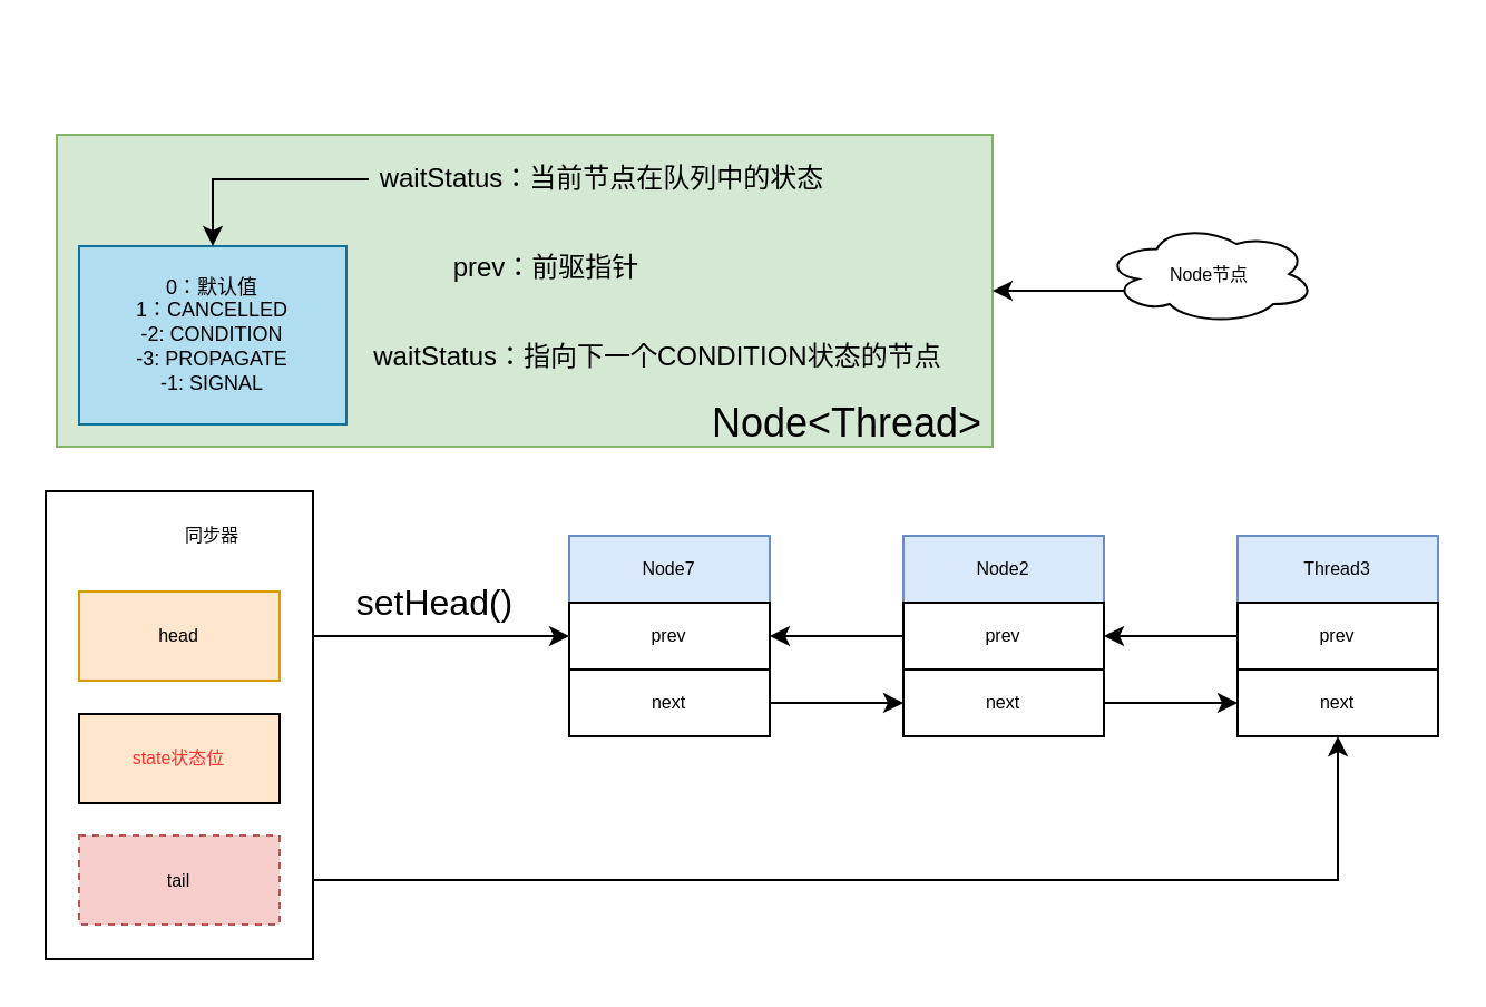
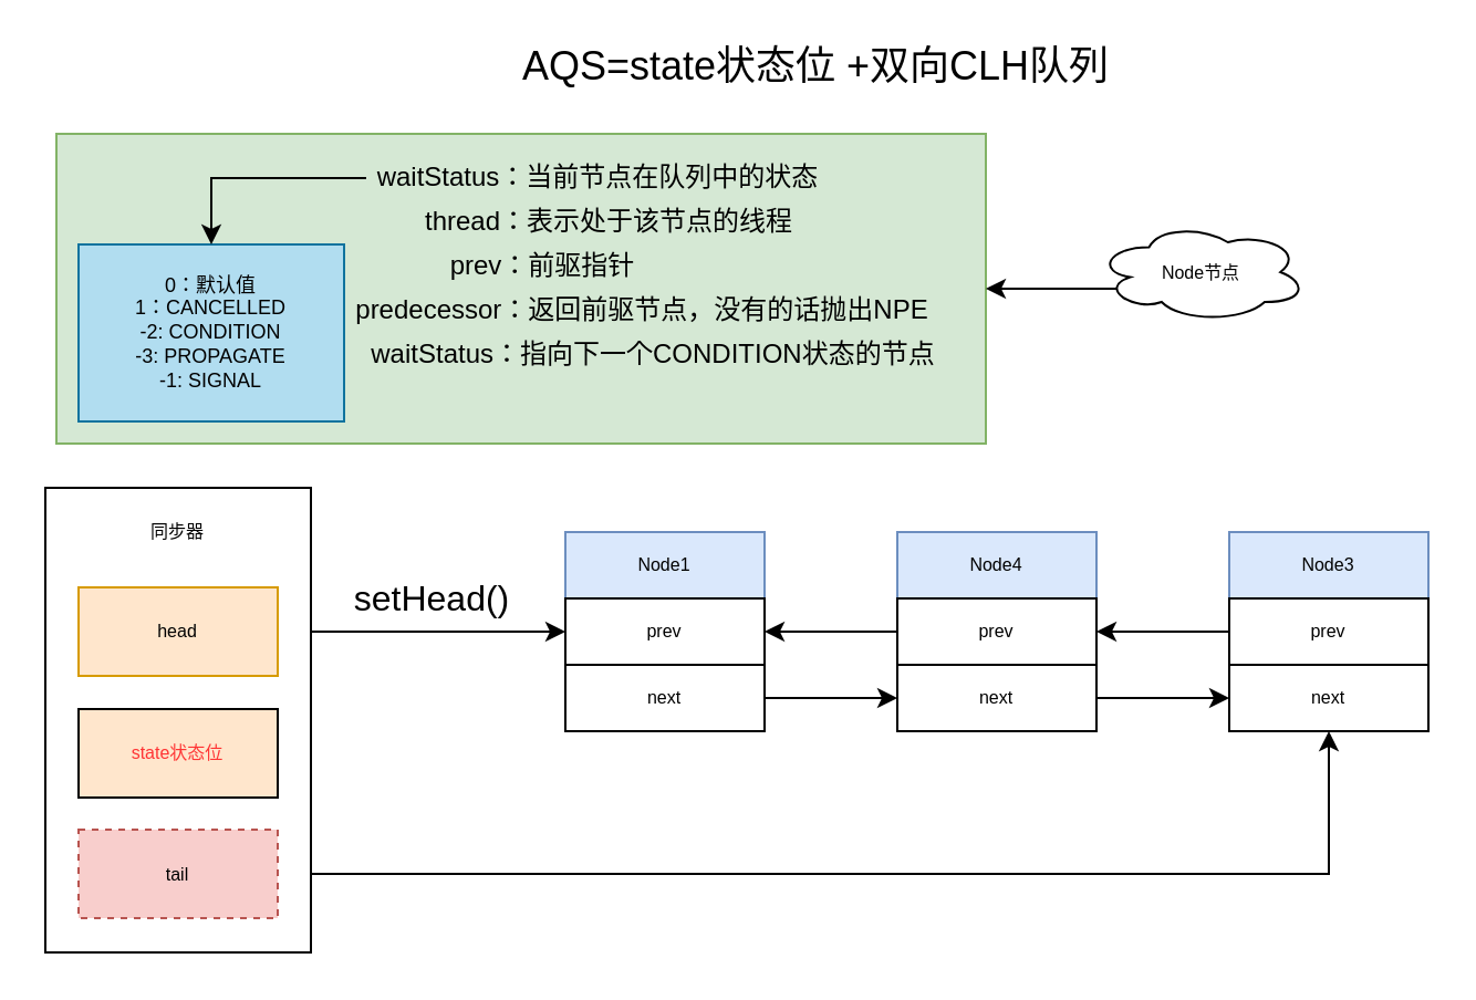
+ <mxCell id="27" value="&lt;font style=&quot;font-size: 18px&quot;&gt;AQS=state状态位 +双向CLH队列&lt;/font&gt;" style="text;html=1;strokeColor=none;fillColor=none;align=center;verticalAlign=middle;whiteSpace=wrap;rounded=0;" vertex="1" parent="1"><mxGeometry x="226" y="20" width="285" height="20" as="geometry" /></mxCell>
+ <mxCell id="32" value="thread：表示处于该节点的线程" style="text;html=1;strokeColor=none;fillColor=none;align=center;verticalAlign=middle;whiteSpace=wrap;rounded=0;" vertex="1" parent="28"><mxGeometry x="145" y="30" width="210" height="20" as="geometry" /></mxCell>
+ <mxCell id="34" value="predecessor：返回前驱节点，没有的话抛出NPE" style="text;html=1;strokeColor=none;fillColor=none;align=center;verticalAlign=middle;whiteSpace=wrap;rounded=0;" vertex="1" parent="28"><mxGeometry x="130" y="70" width="270" height="20" as="geometry" /></mxCell>
- <mxCell id="30" value="&lt;font style=&quot;font-size: 18px&quot;&gt;Node&amp;lt;Thread&amp;gt;&lt;/font&gt;" style="text;html=1;strokeColor=none;fillColor=none;align=center;verticalAlign=middle;whiteSpace=wrap;rounded=0;" vertex="1" parent="28"><mxGeometry x="300" y="120" width="110" height="20" as="geometry" /></mxCell>
- <mxCell id="24" value="同步器" style="text;html=1;strokeColor=none;fillColor=none;align=center;verticalAlign=middle;whiteSpace=wrap;rounded=0;fontSize=8;" vertex="1" parent="20"><mxGeometry x="55" y="10" width="40" height="20" as="geometry" /></mxCell>
+ <mxCell id="24" value="同步器" style="text;html=1;strokeColor=none;fillColor=none;align=center;verticalAlign=middle;whiteSpace=wrap;rounded=0;fontSize=8;" vertex="1" parent="20"><mxGeometry x="40" y="10" width="40" height="20" as="geometry" /></mxCell>
- <mxCell id="4" value="Node7" style="rounded=0;whiteSpace=wrap;html=1;fontSize=8;fillColor=#dae8fc;strokeColor=#6c8ebf;" vertex="1" parent="3"><mxGeometry width="90" height="30" as="geometry" /></mxCell>
+ <mxCell id="4" value="Node1" style="rounded=0;whiteSpace=wrap;html=1;fontSize=8;fillColor=#dae8fc;strokeColor=#6c8ebf;" vertex="1" parent="3"><mxGeometry width="90" height="30" as="geometry" /></mxCell>
- <mxCell id="8" value="Node2" style="rounded=0;whiteSpace=wrap;html=1;fontSize=8;fillColor=#dae8fc;strokeColor=#6c8ebf;" vertex="1" parent="7"><mxGeometry width="90" height="30" as="geometry" /></mxCell>
+ <mxCell id="8" value="Node4" style="rounded=0;whiteSpace=wrap;html=1;fontSize=8;fillColor=#dae8fc;strokeColor=#6c8ebf;" vertex="1" parent="7"><mxGeometry width="90" height="30" as="geometry" /></mxCell>
- <mxCell id="12" value="Thread3" style="rounded=0;whiteSpace=wrap;html=1;fontSize=8;fillColor=#dae8fc;strokeColor=#6c8ebf;" vertex="1" parent="11"><mxGeometry width="90" height="30" as="geometry" /></mxCell>
+ <mxCell id="12" value="Node3" style="rounded=0;whiteSpace=wrap;html=1;fontSize=8;fillColor=#dae8fc;strokeColor=#6c8ebf;" vertex="1" parent="11"><mxGeometry width="90" height="30" as="geometry" /></mxCell>
